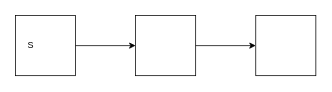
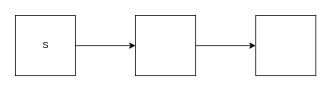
- <mxCell id="7" value="S" style="text;html=1;resizable=0;autosize=1;align=center;verticalAlign=middle;points=[];fillColor=none;strokeColor=none;rounded=0;" vertex="1" parent="1"><mxGeometry x="25" y="45" width="30" height="30" as="geometry" /></mxCell>
+ <mxCell id="7" value="S" style="text;html=1;resizable=0;autosize=1;align=center;verticalAlign=middle;points=[];fillColor=none;strokeColor=none;rounded=0;" vertex="1" parent="1"><mxGeometry x="45" y="45" width="30" height="30" as="geometry" /></mxCell>
